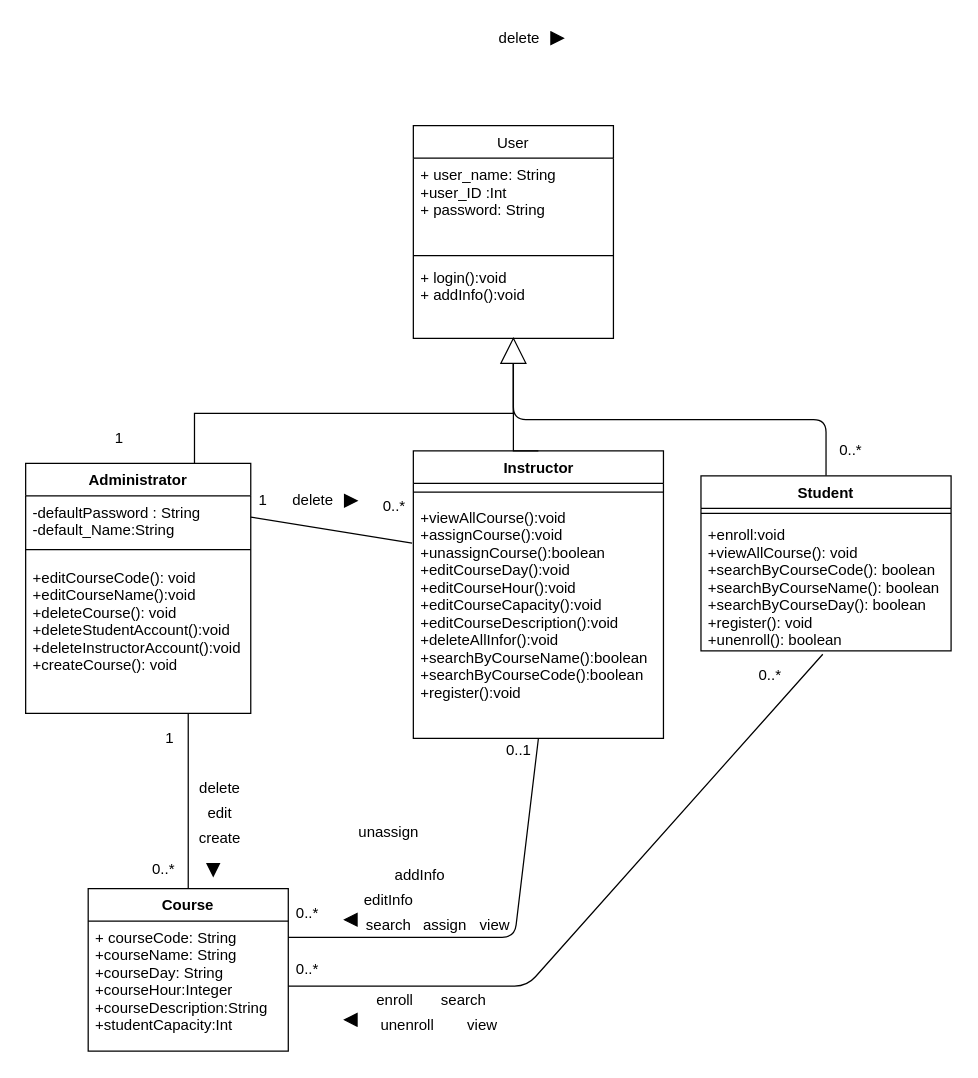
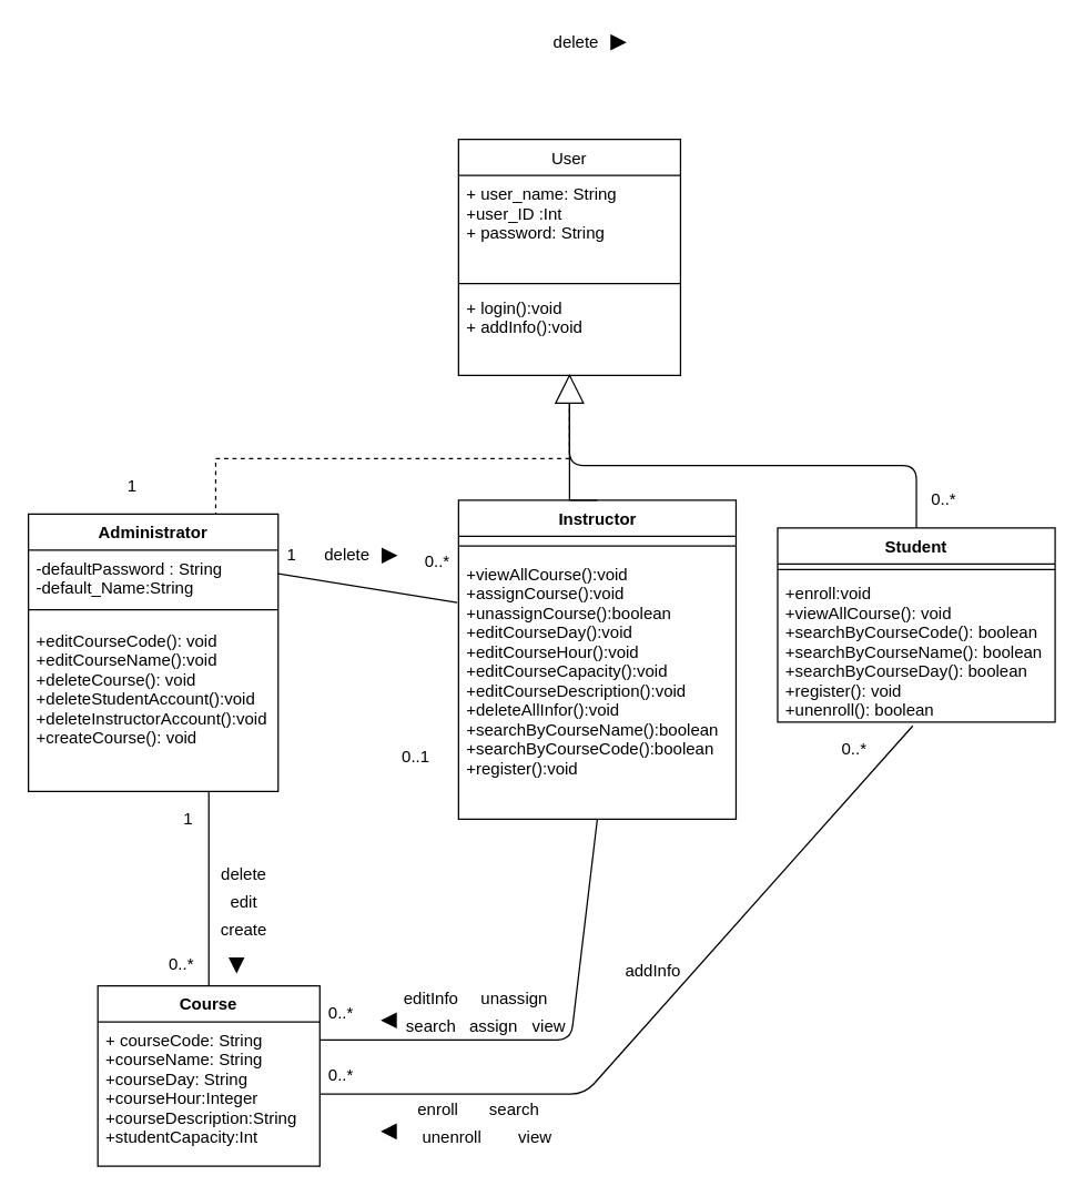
- <mxCell id="2" style="edgeStyle=orthogonalEdgeStyle;rounded=0;orthogonalLoop=1;jettySize=auto;html=1;entryX=0.75;entryY=0;entryDx=0;entryDy=0;startArrow=none;startFill=0;endArrow=none;endFill=0;" parent="1" source="3" target="7" edge="1"><mxGeometry relative="1" as="geometry"><Array as="points"><mxPoint x="410" y="330" /><mxPoint x="155" y="330" /></Array></mxGeometry></mxCell>
+ <mxCell id="2" style="edgeStyle=orthogonalEdgeStyle;rounded=0;orthogonalLoop=1;jettySize=auto;html=1;entryX=0.75;entryY=0;entryDx=0;entryDy=0;startArrow=none;startFill=0;endArrow=none;endFill=0;dashed=1;" parent="1" source="3" target="7" edge="1"><mxGeometry relative="1" as="geometry"><Array as="points"><mxPoint x="410" y="330" /><mxPoint x="155" y="330" /></Array></mxGeometry></mxCell>
- <mxCell id="36" value="0..1" style="text;html=1;align=center;verticalAlign=middle;resizable=0;points=[];autosize=1;strokeColor=none;" parent="1" vertex="1"><mxGeometry x="394" y="590" width="40" height="20" as="geometry" /></mxCell>
+ <mxCell id="36" value="0..1" style="text;html=1;align=center;verticalAlign=middle;resizable=0;points=[];autosize=1;strokeColor=none;" parent="1" vertex="1"><mxGeometry x="279" y="535" width="40" height="20" as="geometry" /></mxCell>
- <mxCell id="42" value="unassign" style="text;html=1;align=center;verticalAlign=middle;resizable=0;points=[];autosize=1;strokeColor=none;" parent="1" vertex="1"><mxGeometry x="280" y="655" width="60" height="20" as="geometry" /></mxCell>
+ <mxCell id="42" value="unassign" style="text;html=1;align=center;verticalAlign=middle;resizable=0;points=[];autosize=1;strokeColor=none;" parent="1" vertex="1"><mxGeometry x="340" y="710" width="60" height="20" as="geometry" /></mxCell>
- <mxCell id="44" value="addInfo" style="text;html=1;align=center;verticalAlign=middle;resizable=0;points=[];autosize=1;strokeColor=none;" parent="1" vertex="1"><mxGeometry x="310" y="690" width="50" height="20" as="geometry" /></mxCell>
+ <mxCell id="44" value="addInfo" style="text;html=1;align=center;verticalAlign=middle;resizable=0;points=[];autosize=1;strokeColor=none;" parent="1" vertex="1"><mxGeometry x="445" y="690" width="50" height="20" as="geometry" /></mxCell>
